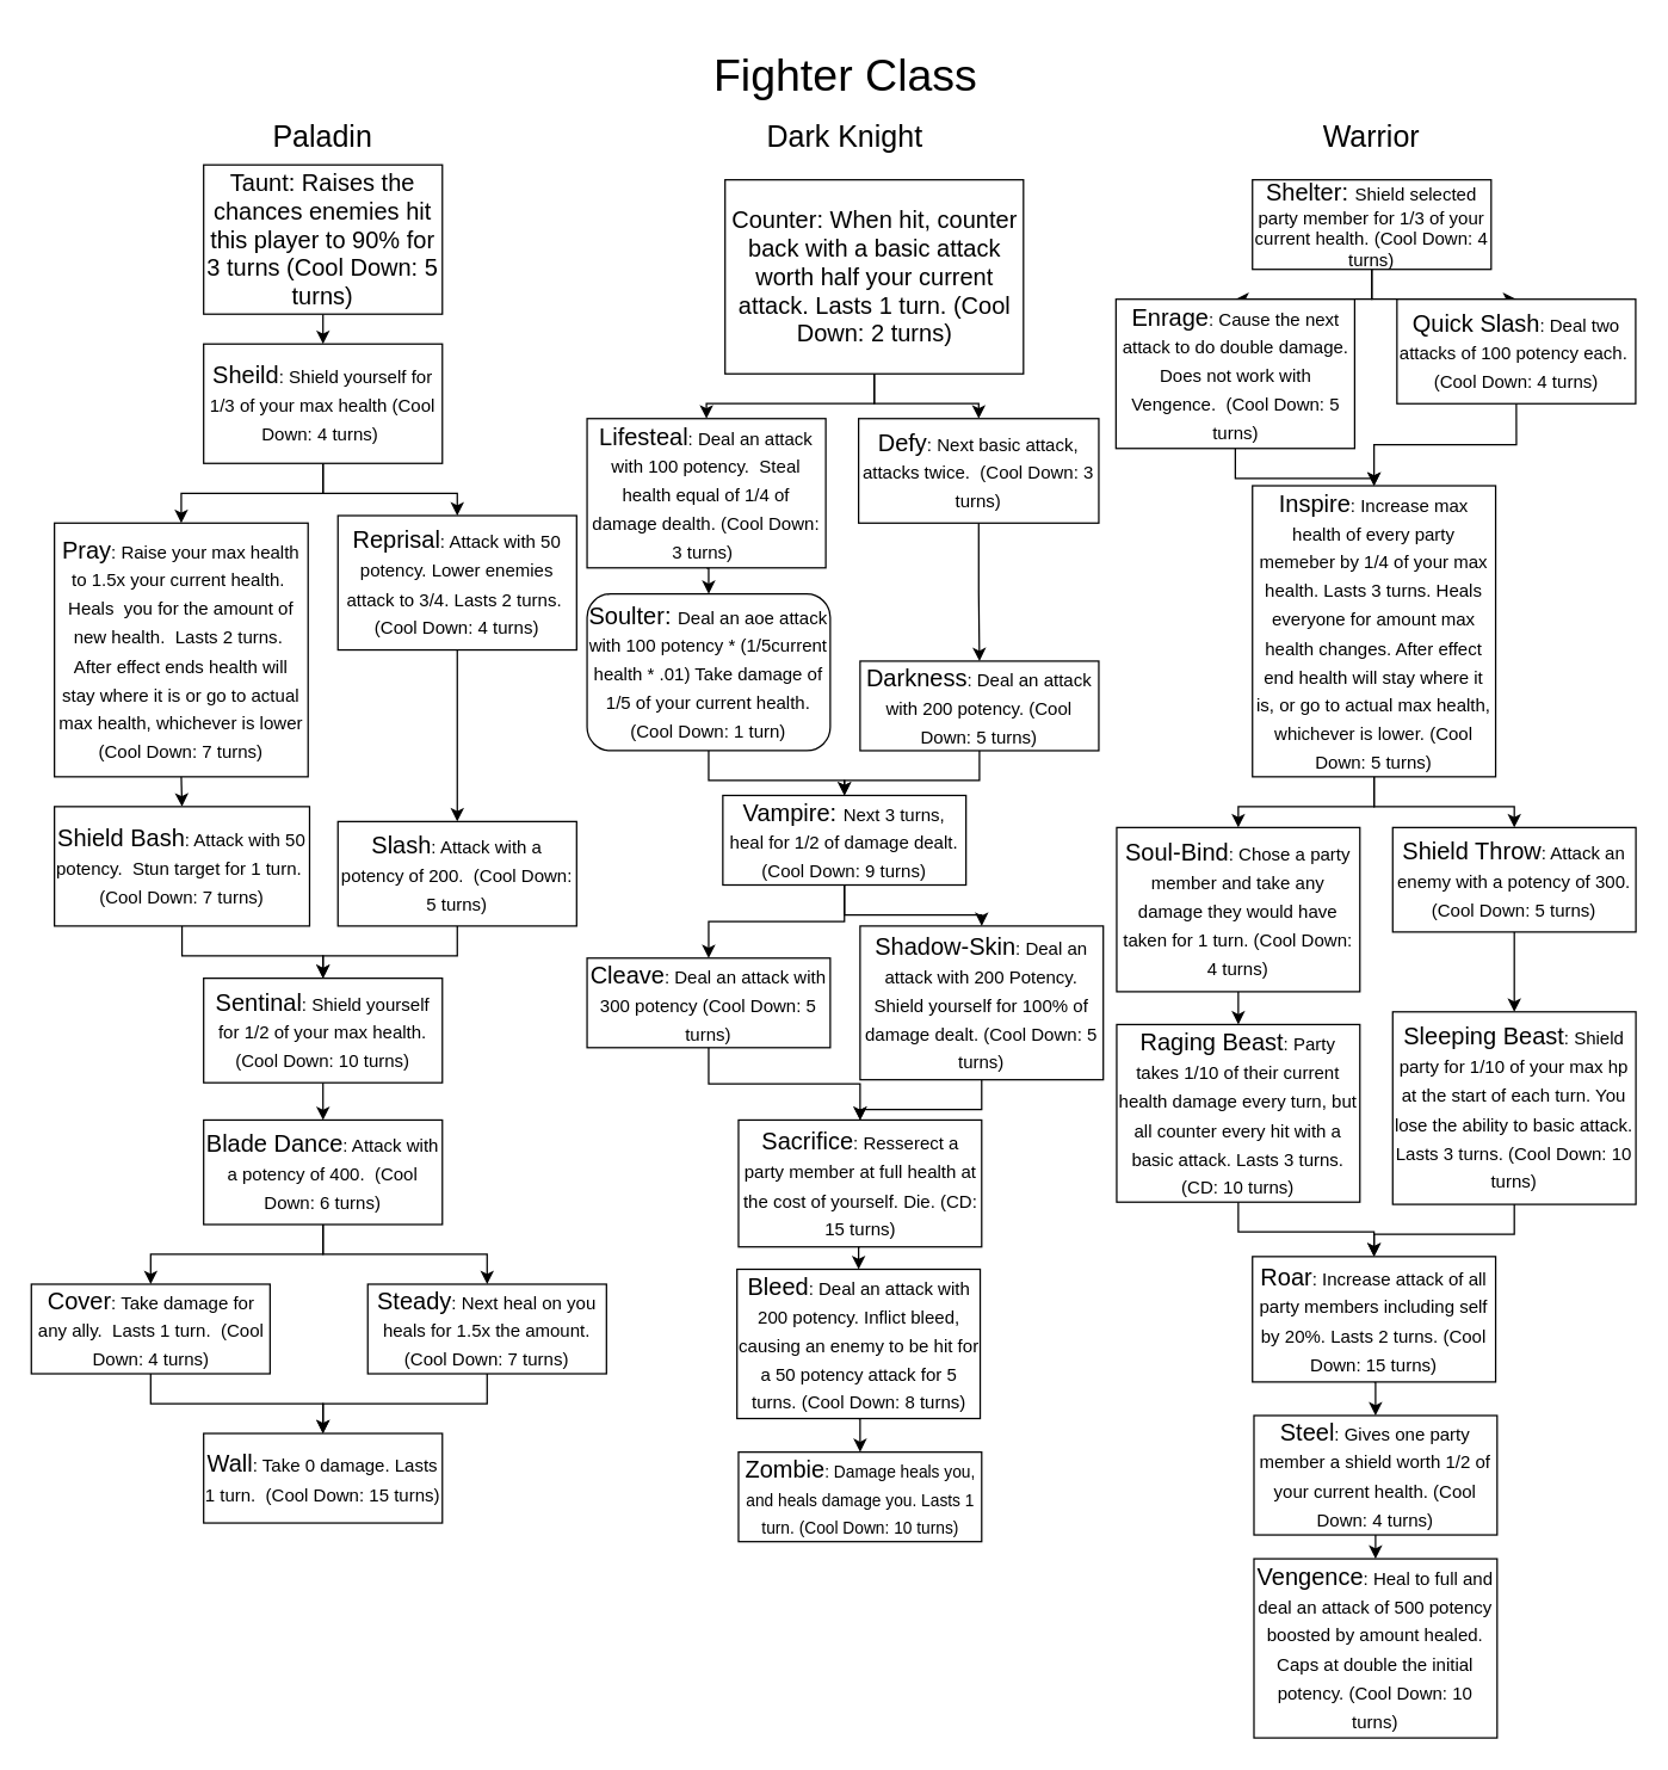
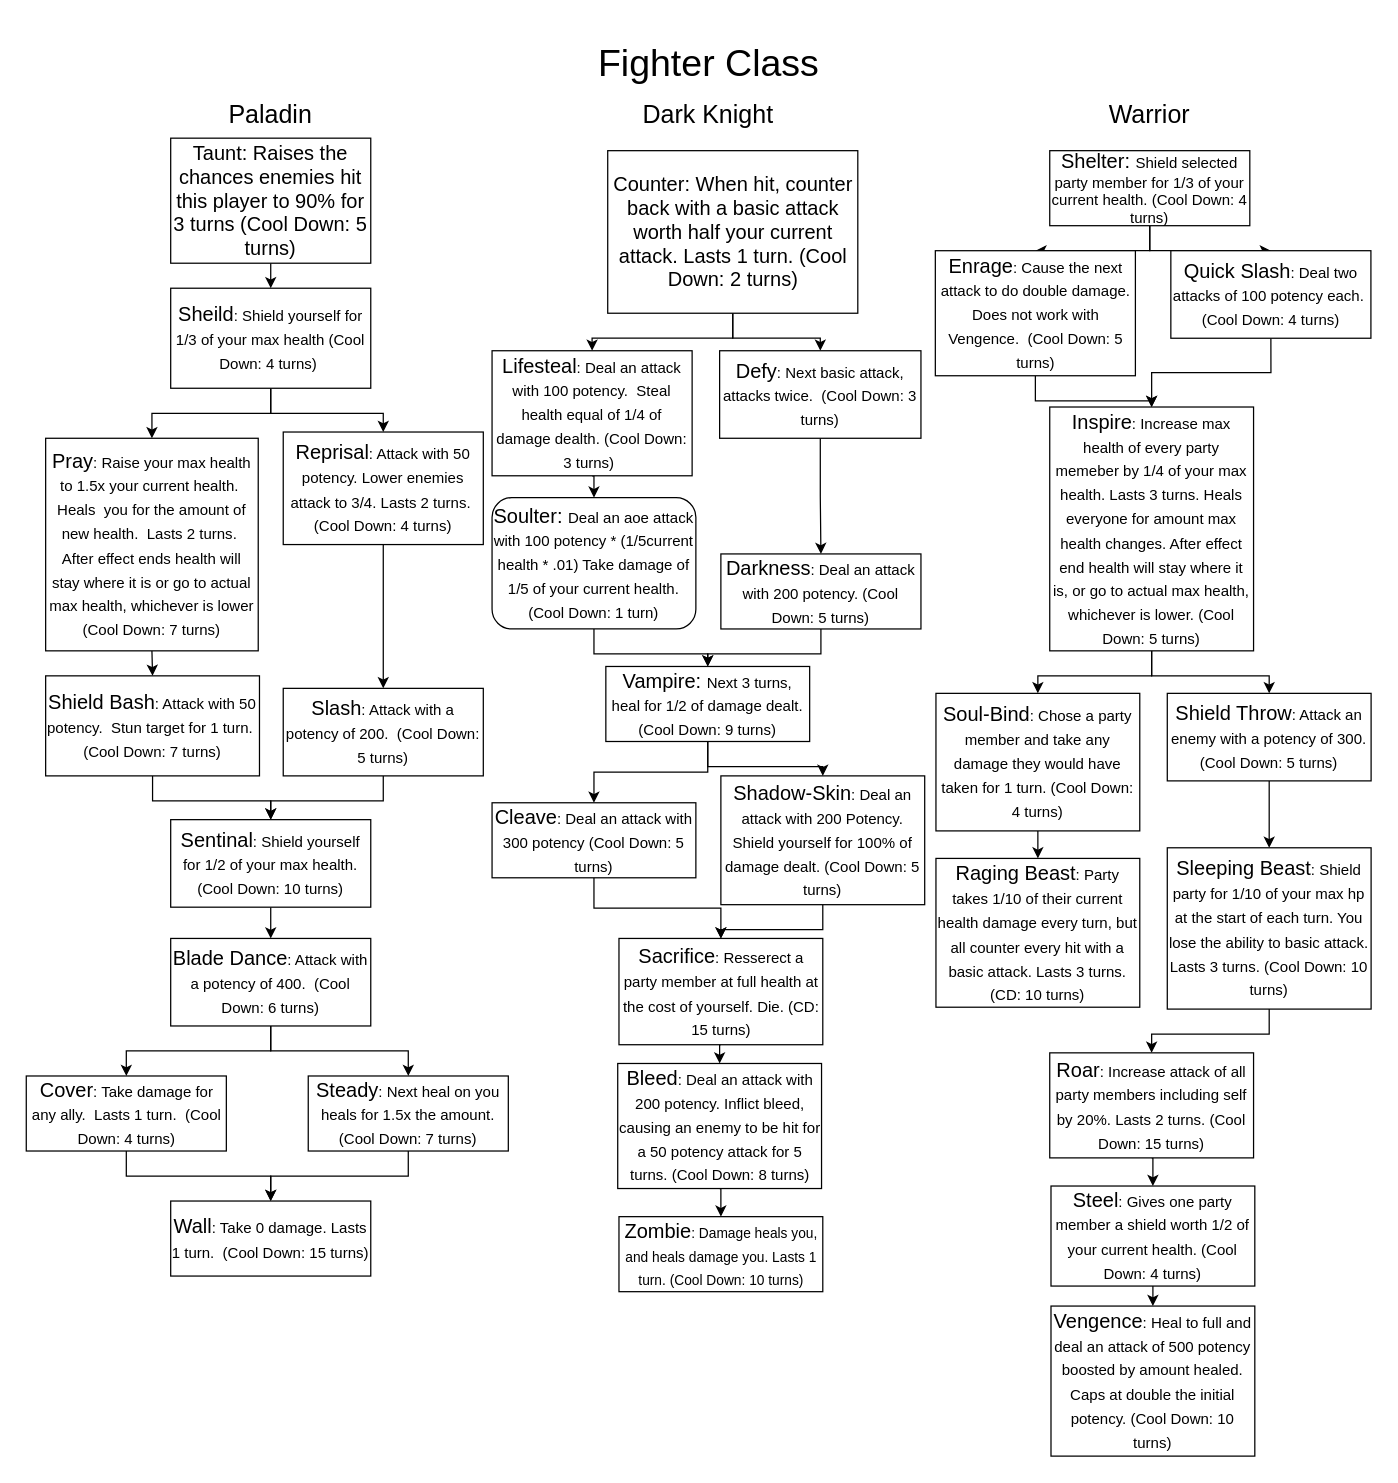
- <mxCell id="64" style="edgeStyle=orthogonalEdgeStyle;rounded=0;orthogonalLoop=1;jettySize=auto;html=1;exitX=0.5;exitY=1;exitDx=0;exitDy=0;entryX=0.5;entryY=0;entryDx=0;entryDy=0;" parent="1" source="65" target="73" edge="1"><mxGeometry relative="1" as="geometry" /></mxCell>
